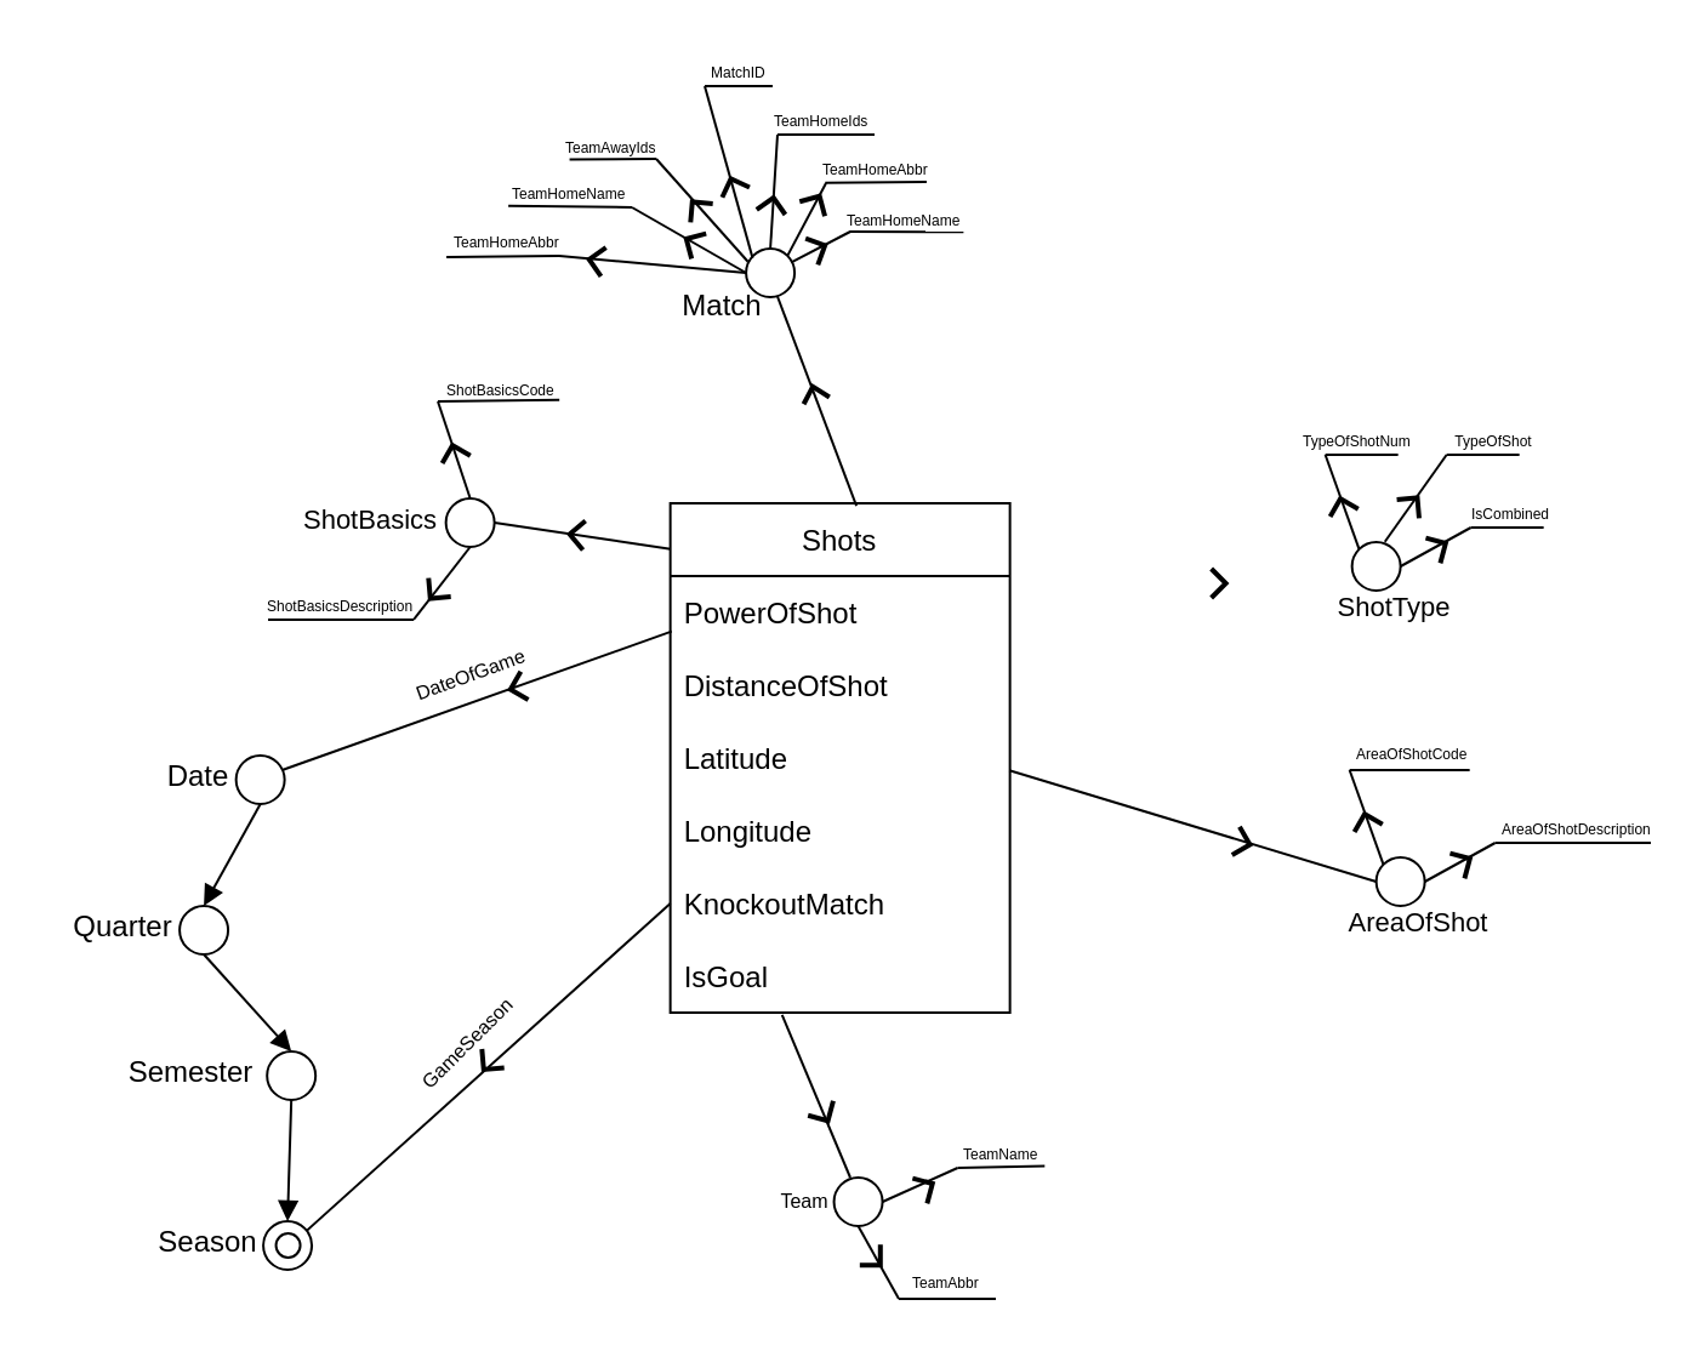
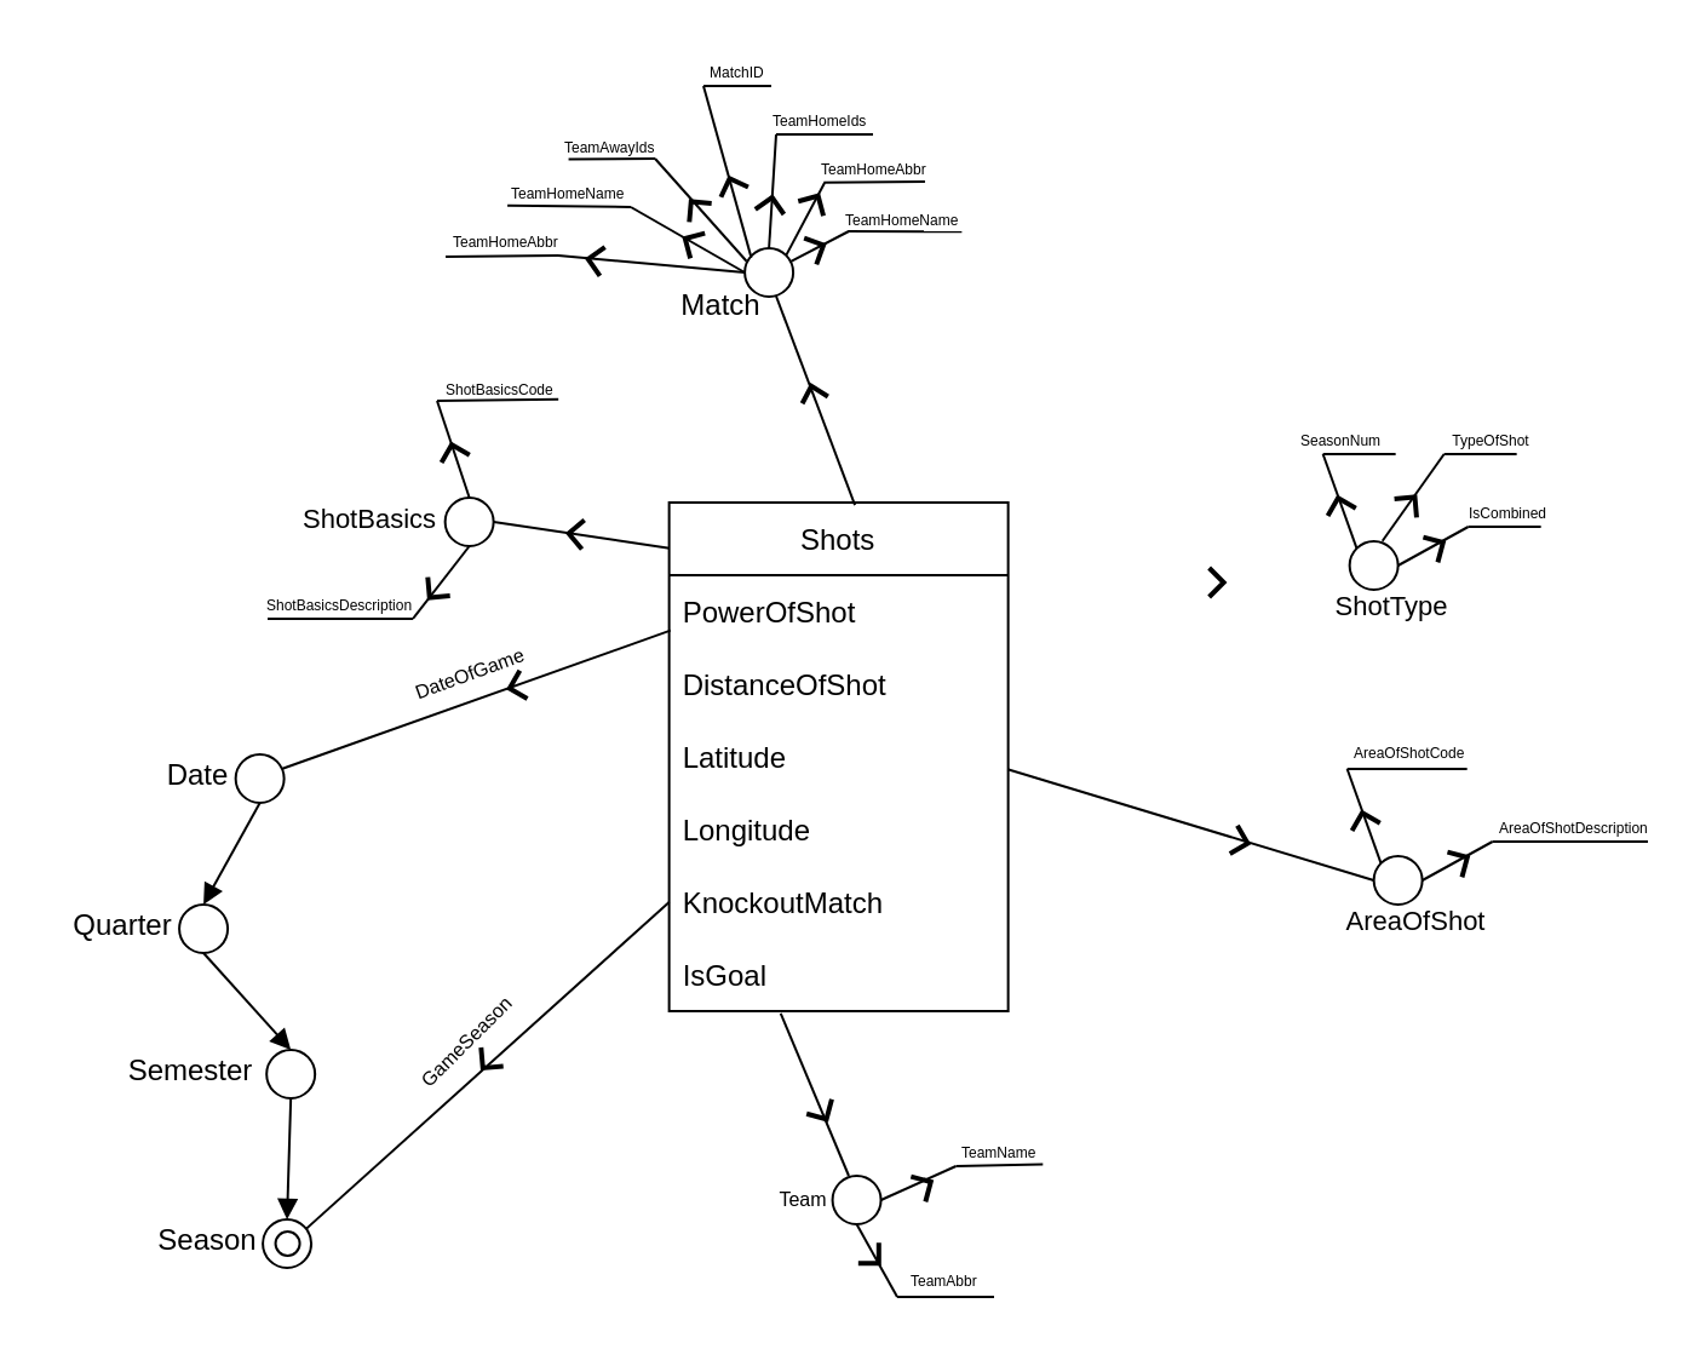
- <mxCell id="44" value="&lt;div&gt;&lt;font style=&quot;font-size: 6px;&quot;&gt;TypeOfShot&lt;/font&gt;Num&lt;/div&gt;" style="text;whiteSpace=wrap;html=1;fontSize=6;" vertex="1" parent="1"><mxGeometry x="534.82" y="172" width="57" height="12" as="geometry" /></mxCell>
+ <mxCell id="44" value="&lt;div&gt;&lt;font style=&quot;font-size: 6px;&quot;&gt;Season&lt;/font&gt;Num&lt;/div&gt;" style="text;whiteSpace=wrap;html=1;fontSize=6;" vertex="1" parent="1"><mxGeometry x="534.82" y="172" width="57" height="12" as="geometry" /></mxCell>
